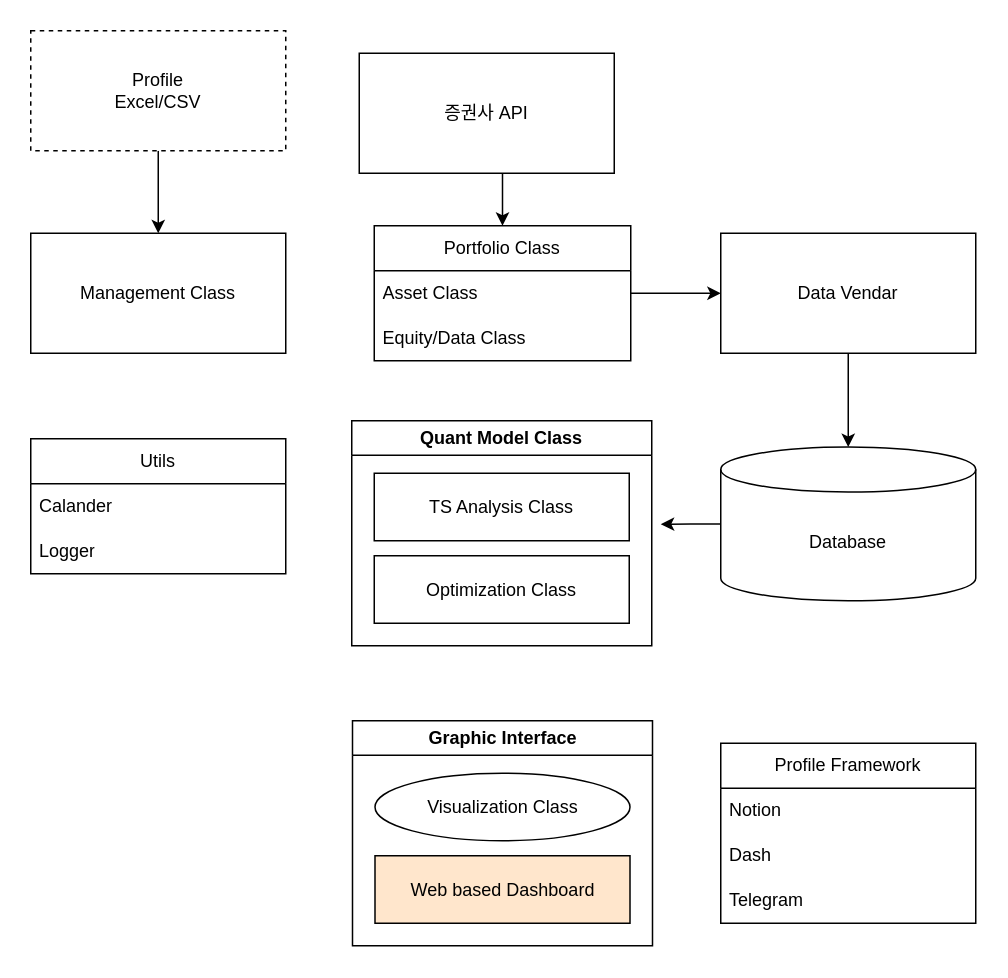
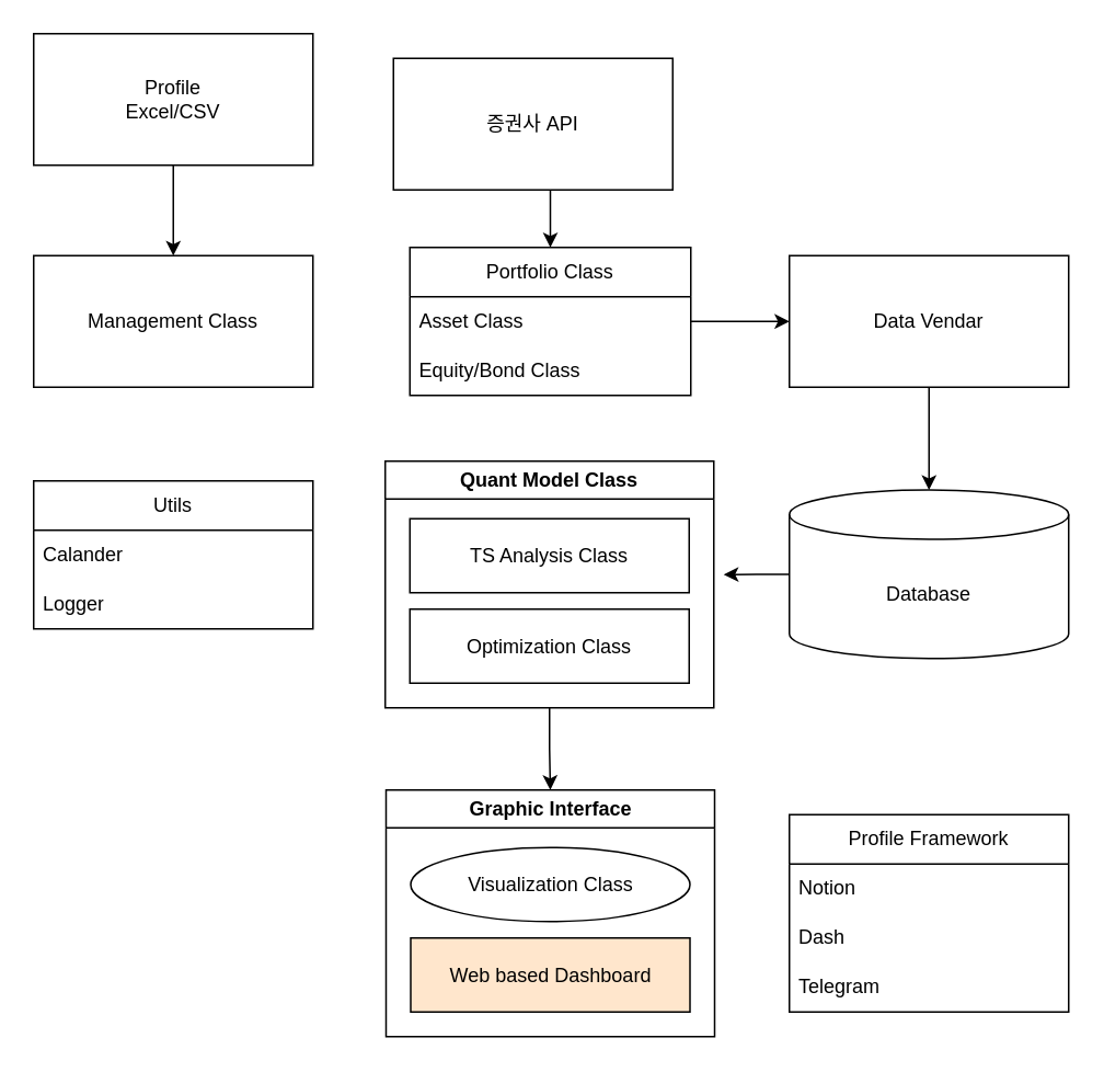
- <mxCell id="14" value="Profile&lt;br&gt;Excel/CSV" style="rounded=0;whiteSpace=wrap;html=1;dashed=1;" vertex="1" parent="1"><mxGeometry x="20" y="20" width="170" height="80" as="geometry" /></mxCell>
+ <mxCell id="14" value="Profile&lt;br&gt;Excel/CSV" style="rounded=0;whiteSpace=wrap;html=1;" vertex="1" parent="1"><mxGeometry x="20" y="20" width="170" height="80" as="geometry" /></mxCell>
- <mxCell id="7" value="Equity/Data Class" style="text;strokeColor=none;fillColor=none;align=left;verticalAlign=middle;spacingLeft=4;spacingRight=4;overflow=hidden;points=[[0,0.5],[1,0.5]];portConstraint=eastwest;rotatable=0;whiteSpace=wrap;html=1;" vertex="1" parent="5"><mxGeometry y="60" width="171" height="30" as="geometry" /></mxCell>
+ <mxCell id="7" value="Equity/Bond Class" style="text;strokeColor=none;fillColor=none;align=left;verticalAlign=middle;spacingLeft=4;spacingRight=4;overflow=hidden;points=[[0,0.5],[1,0.5]];portConstraint=eastwest;rotatable=0;whiteSpace=wrap;html=1;" vertex="1" parent="5"><mxGeometry y="60" width="171" height="30" as="geometry" /></mxCell>
+ <mxCell id="15" value="" style="edgeStyle=orthogonalEdgeStyle;rounded=0;orthogonalLoop=1;jettySize=auto;html=1;entryX=0.5;entryY=0;entryDx=0;entryDy=0;" edge="1" parent="1" source="16" target="22"><mxGeometry relative="1" as="geometry" /></mxCell>
